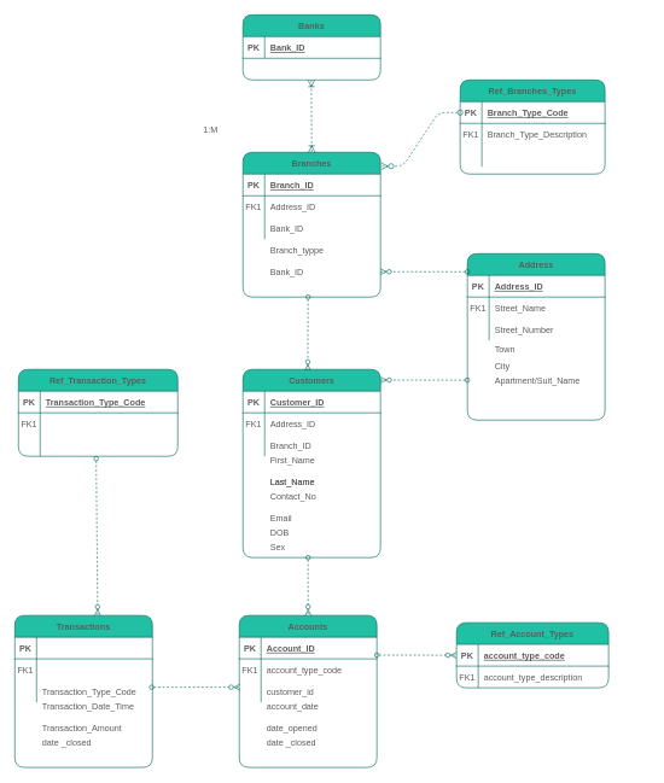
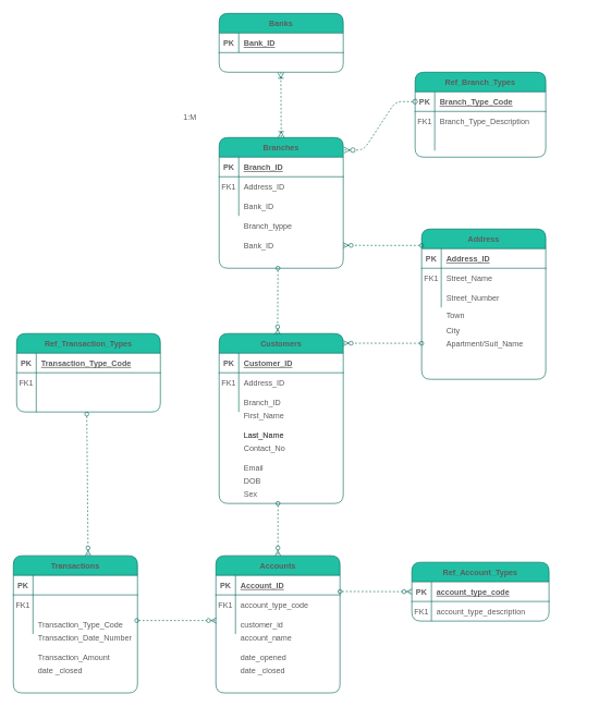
- <mxCell id="13" value="Ref_Branches_Types" style="shape=table;startSize=30;container=1;collapsible=1;childLayout=tableLayout;fixedRows=1;rowLines=0;fontStyle=1;align=center;resizeLast=1;fillColor=#21C0A5;strokeColor=#006658;fontColor=#5C5C5C;rounded=1;" parent="1" vertex="1"><mxGeometry x="635" y="110" width="200" height="130" as="geometry"><mxRectangle x="450" y="300" width="140" height="30" as="alternateBounds" /></mxGeometry></mxCell>
+ <mxCell id="13" value="Ref_Branch_Types" style="shape=table;startSize=30;container=1;collapsible=1;childLayout=tableLayout;fixedRows=1;rowLines=0;fontStyle=1;align=center;resizeLast=1;fillColor=#21C0A5;strokeColor=#006658;fontColor=#5C5C5C;rounded=1;" parent="1" vertex="1"><mxGeometry x="635" y="110" width="200" height="130" as="geometry"><mxRectangle x="450" y="300" width="140" height="30" as="alternateBounds" /></mxGeometry></mxCell>
- <mxCell id="74" value="Transaction_Date_Time" style="shape=partialRectangle;overflow=hidden;connectable=0;fillColor=none;top=0;left=0;bottom=0;right=0;align=left;spacingLeft=6;strokeColor=#006658;fontColor=#5C5C5C;" vertex="1" parent="1"><mxGeometry x="50" y="960" width="220" height="30" as="geometry" /></mxCell>
+ <mxCell id="74" value="Transaction_Date_Number" style="shape=partialRectangle;overflow=hidden;connectable=0;fillColor=none;top=0;left=0;bottom=0;right=0;align=left;spacingLeft=6;strokeColor=#006658;fontColor=#5C5C5C;" vertex="1" parent="1"><mxGeometry x="50" y="960" width="220" height="30" as="geometry" /></mxCell>
- <mxCell id="56" value="account_date" style="shape=partialRectangle;overflow=hidden;connectable=0;fillColor=none;top=0;left=0;bottom=0;right=0;align=left;spacingLeft=6;strokeColor=#006658;fontColor=#5C5C5C;" vertex="1" parent="1"><mxGeometry x="360" y="960" width="220" height="30" as="geometry" /></mxCell>
+ <mxCell id="56" value="account_name" style="shape=partialRectangle;overflow=hidden;connectable=0;fillColor=none;top=0;left=0;bottom=0;right=0;align=left;spacingLeft=6;strokeColor=#006658;fontColor=#5C5C5C;" vertex="1" parent="1"><mxGeometry x="360" y="960" width="220" height="30" as="geometry" /></mxCell>
